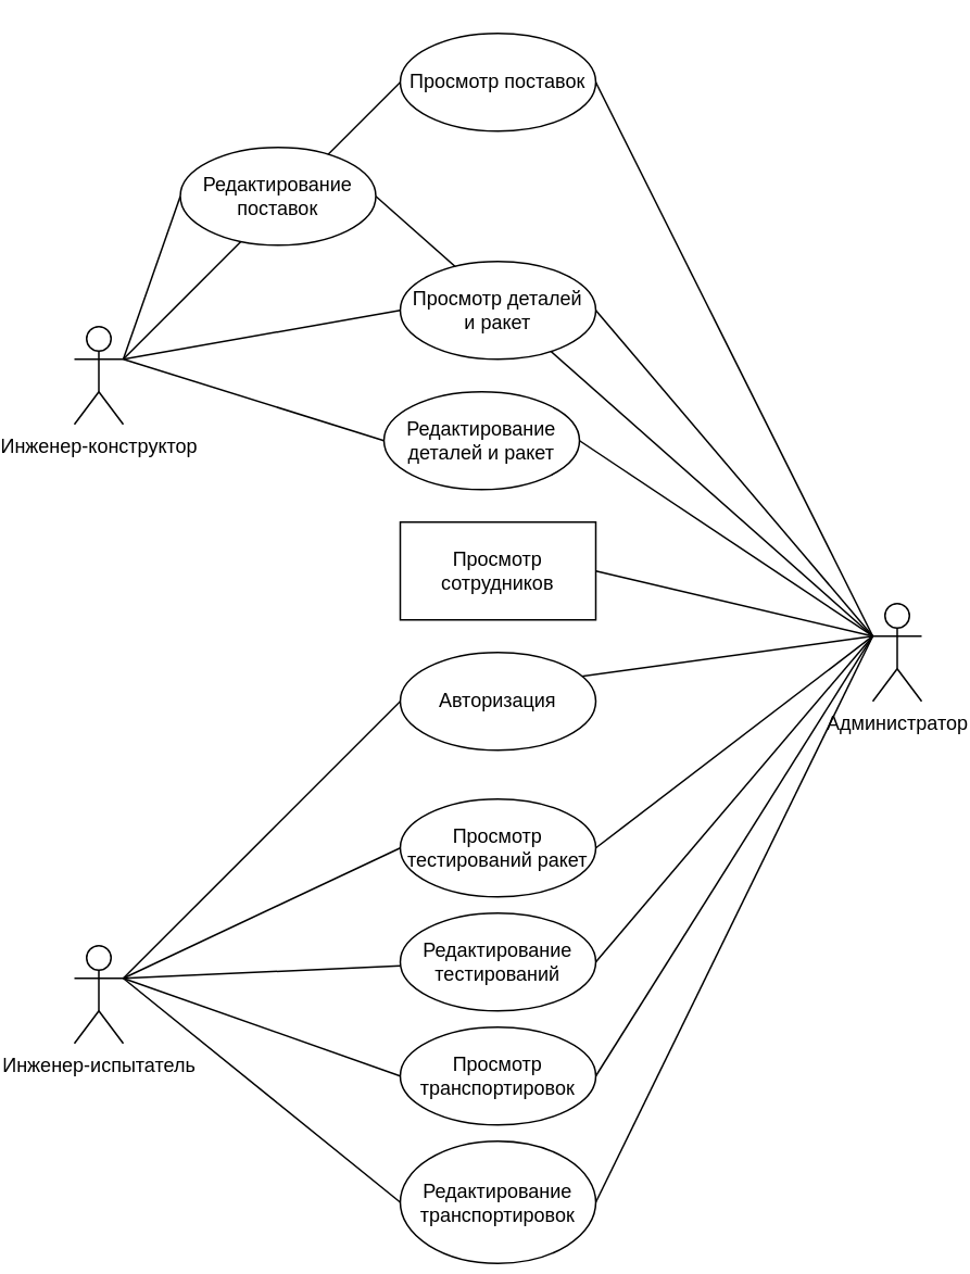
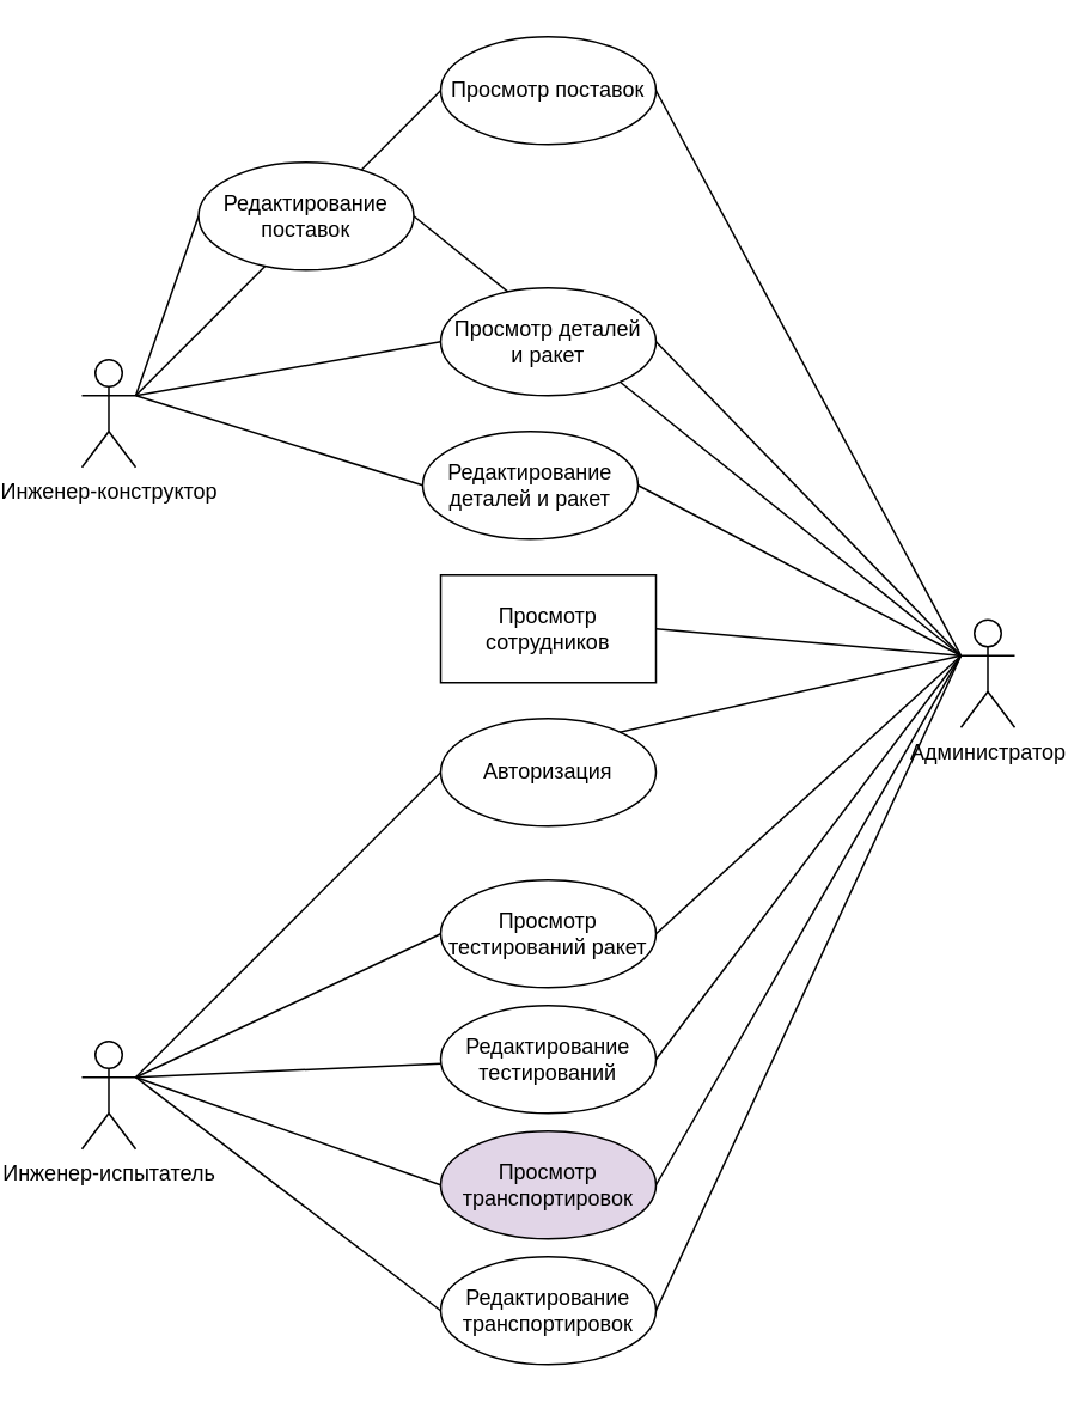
- <mxCell id="12" value="Администратор" style="shape=umlActor;verticalLabelPosition=bottom;verticalAlign=top;html=1;outlineConnect=0;" vertex="1" parent="1"><mxGeometry x="510" y="370" width="30" height="60" as="geometry" /></mxCell>
+ <mxCell id="12" value="Администратор" style="shape=umlActor;verticalLabelPosition=bottom;verticalAlign=top;html=1;outlineConnect=0;" vertex="1" parent="1"><mxGeometry x="510" y="345" width="30" height="60" as="geometry" /></mxCell>
- <mxCell id="29" value="Просмотр транспортировок" style="ellipse;whiteSpace=wrap;html=1;" vertex="1" parent="1"><mxGeometry x="220" y="630" width="120" height="60" as="geometry" /></mxCell>
+ <mxCell id="29" value="Просмотр транспортировок" style="ellipse;whiteSpace=wrap;html=1;fillColor=#e1d5e7;" vertex="1" parent="1"><mxGeometry x="220" y="630" width="120" height="60" as="geometry" /></mxCell>
- <mxCell id="30" value="Редактирование&lt;br&gt;транспортировок" style="ellipse;whiteSpace=wrap;html=1;" vertex="1" parent="1"><mxGeometry x="220" y="700" width="120" height="75" as="geometry" /></mxCell>
+ <mxCell id="30" value="Редактирование&lt;br&gt;транспортировок" style="ellipse;whiteSpace=wrap;html=1;" vertex="1" parent="1"><mxGeometry x="220" y="700" width="120" height="60" as="geometry" /></mxCell>
